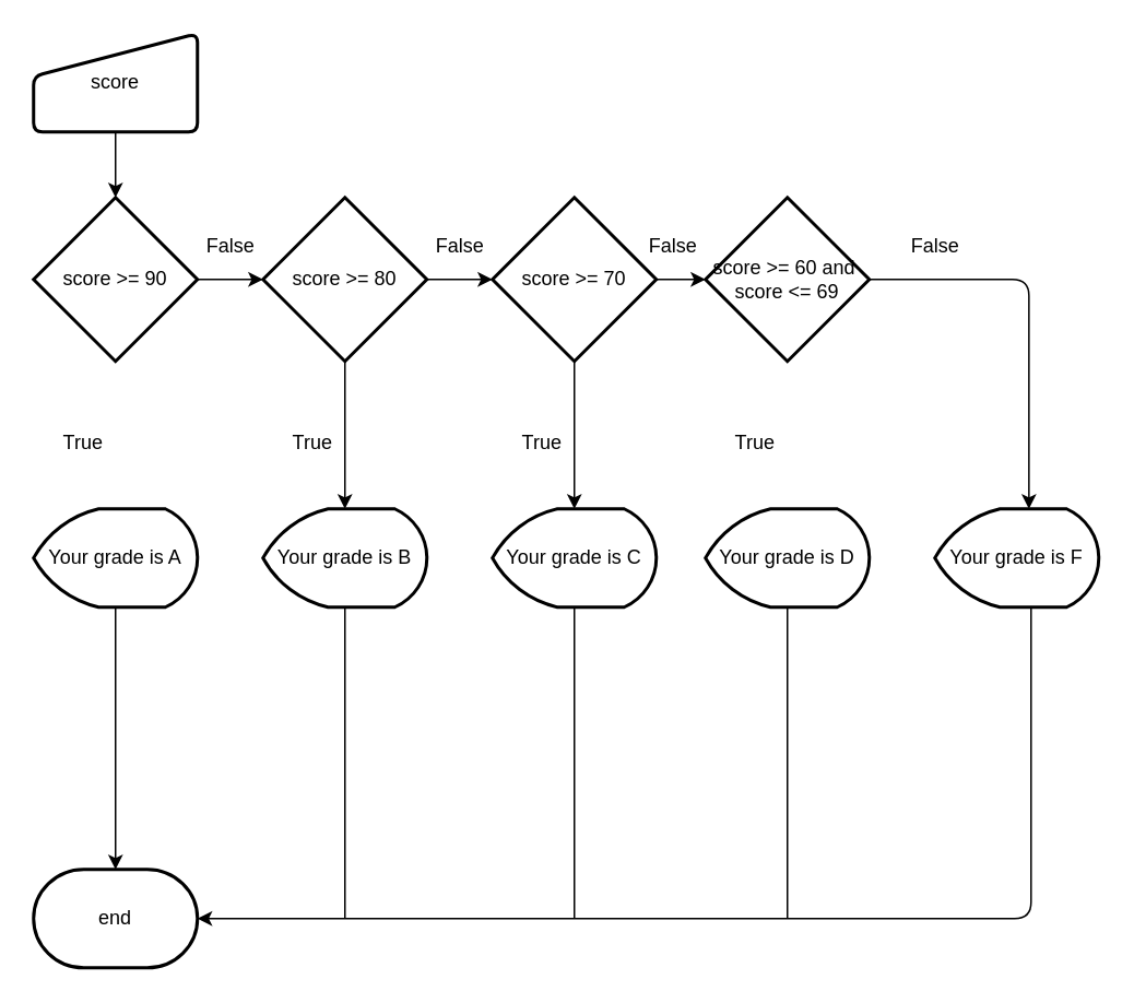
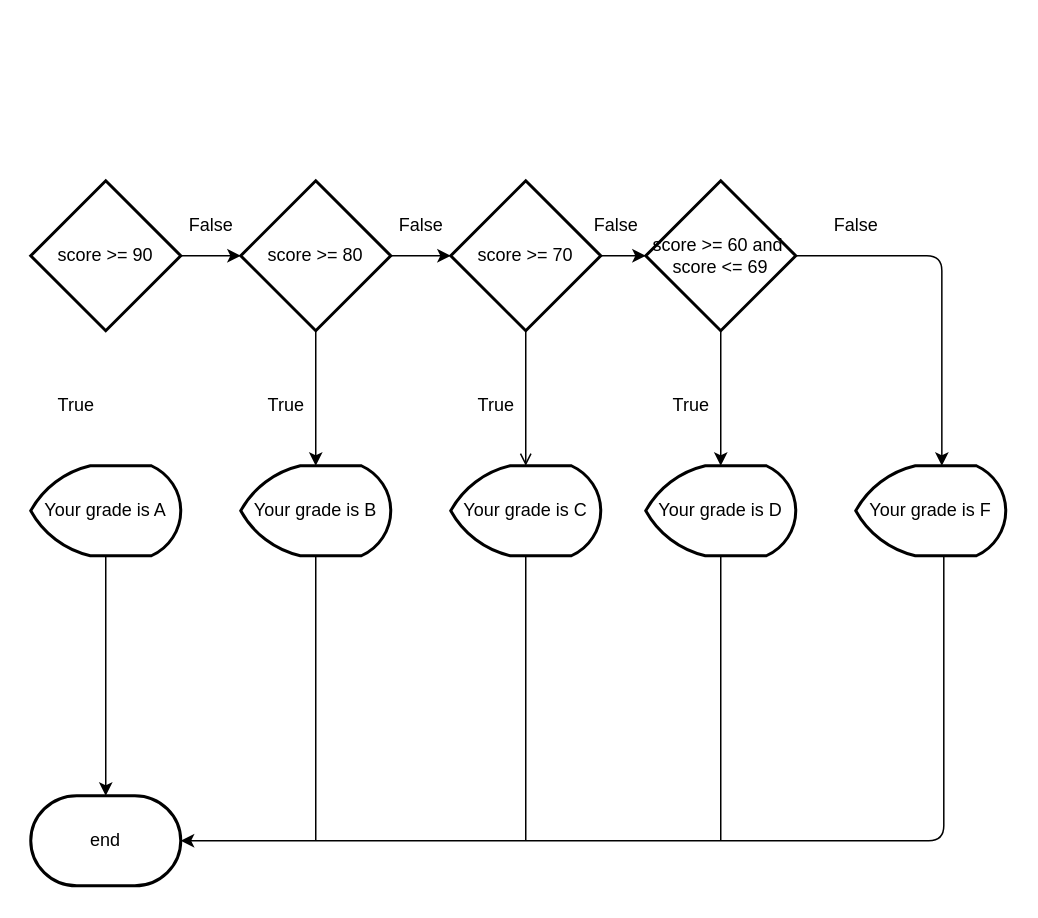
- <mxCell id="4" value="score" style="html=1;strokeWidth=2;shape=manualInput;whiteSpace=wrap;rounded=1;size=26;arcSize=11;" vertex="1" parent="1"><mxGeometry x="20" y="20" width="100" height="60" as="geometry" /></mxCell>
- <mxCell id="3" style="edgeStyle=none;html=1;entryX=0.5;entryY=0;entryDx=0;entryDy=0;entryPerimeter=0;" edge="1" parent="1" source="4" target="6"><mxGeometry relative="1" as="geometry" /></mxCell>
+ <mxCell id="15" style="edgeStyle=none;html=1;entryX=0.5;entryY=0;entryDx=0;entryDy=0;entryPerimeter=0;" edge="1" parent="1" source="16" target="20"><mxGeometry relative="1" as="geometry" /></mxCell>
- <mxCell id="12" style="edgeStyle=none;html=1;entryX=0.5;entryY=0;entryDx=0;entryDy=0;entryPerimeter=0;" edge="1" parent="1" source="14" target="22"><mxGeometry relative="1" as="geometry" /></mxCell>
+ <mxCell id="12" style="edgeStyle=none;html=1;entryX=0.5;entryY=0;entryDx=0;entryDy=0;entryPerimeter=0;endArrow=open;" edge="1" parent="1" source="14" target="22"><mxGeometry relative="1" as="geometry" /></mxCell>
